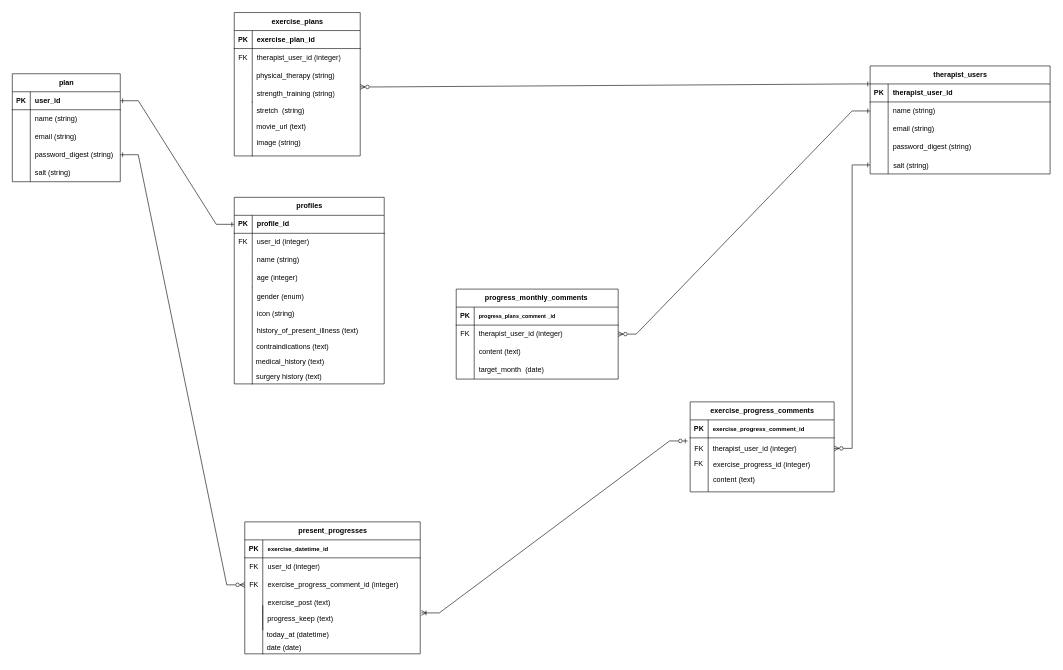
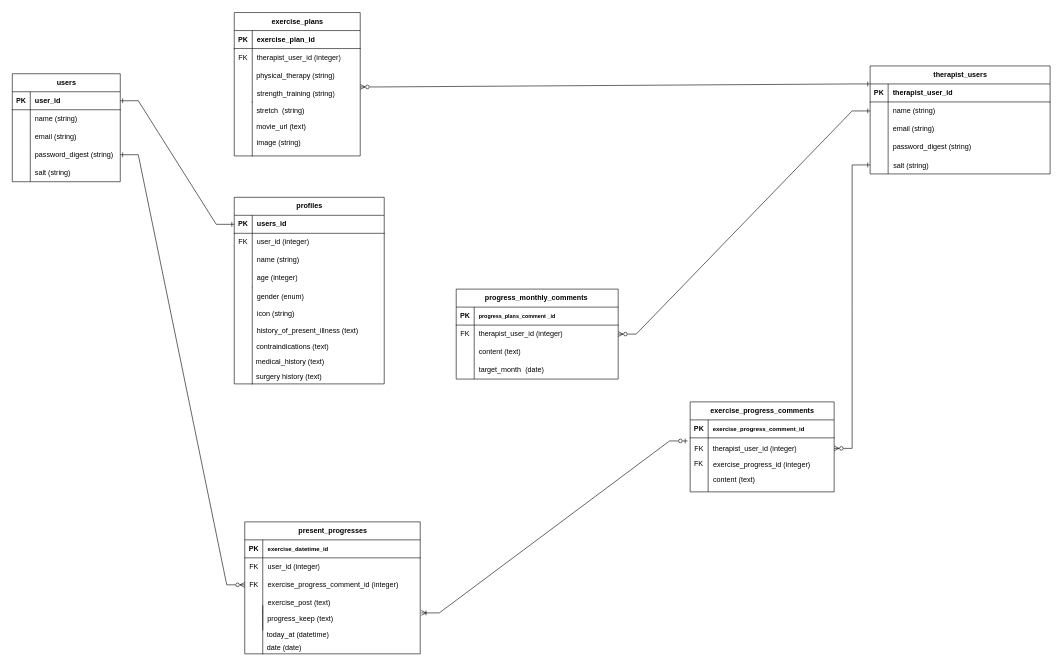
- <mxCell id="2" value="plan" style="shape=table;startSize=30;container=1;collapsible=1;childLayout=tableLayout;fixedRows=1;rowLines=0;fontStyle=1;align=center;resizeLast=1;html=1;" parent="1" vertex="1"><mxGeometry x="20" y="122" width="180" height="180" as="geometry" /></mxCell>
+ <mxCell id="2" value="users" style="shape=table;startSize=30;container=1;collapsible=1;childLayout=tableLayout;fixedRows=1;rowLines=0;fontStyle=1;align=center;resizeLast=1;html=1;" parent="1" vertex="1"><mxGeometry x="20" y="122" width="180" height="180" as="geometry" /></mxCell>
- <mxCell id="34" value="profile_id" style="shape=partialRectangle;connectable=0;fillColor=none;top=0;left=0;bottom=0;right=0;align=left;spacingLeft=6;fontStyle=1;overflow=hidden;whiteSpace=wrap;html=1;" parent="32" vertex="1"><mxGeometry x="30" width="220" height="30" as="geometry"><mxRectangle width="220" height="30" as="alternateBounds" /></mxGeometry></mxCell>
+ <mxCell id="34" value="users_id" style="shape=partialRectangle;connectable=0;fillColor=none;top=0;left=0;bottom=0;right=0;align=left;spacingLeft=6;fontStyle=1;overflow=hidden;whiteSpace=wrap;html=1;" parent="32" vertex="1"><mxGeometry x="30" width="220" height="30" as="geometry"><mxRectangle width="220" height="30" as="alternateBounds" /></mxGeometry></mxCell>
